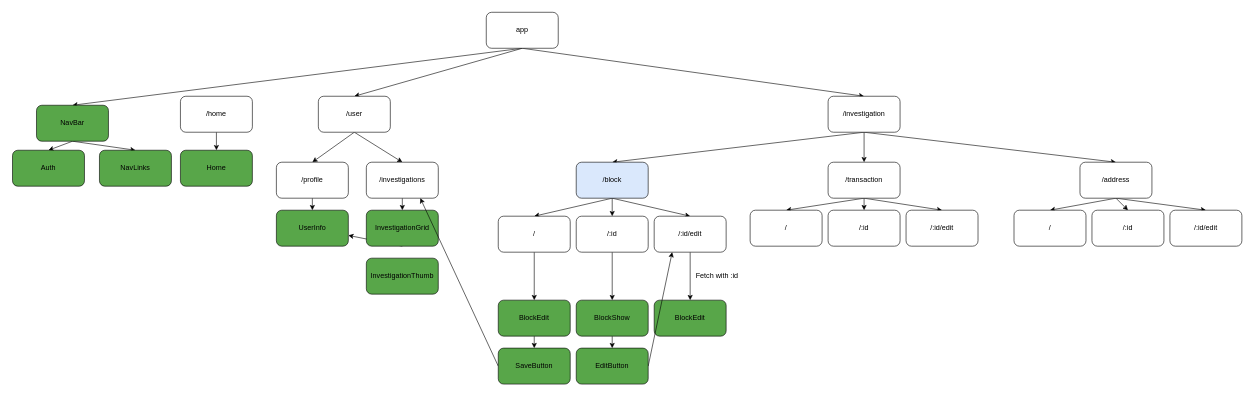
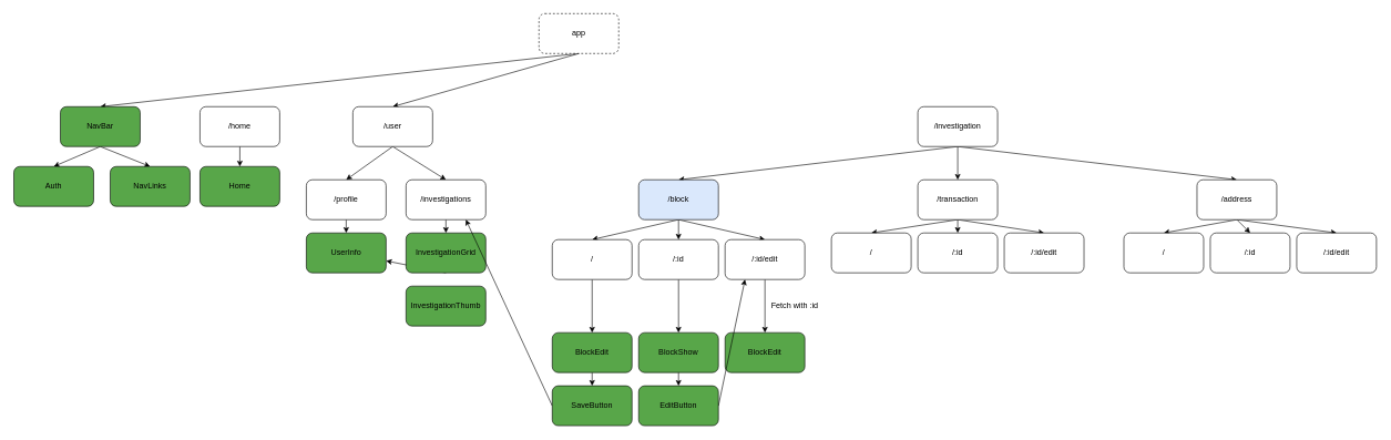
- <mxCell id="5" value="app" style="rounded=1;whiteSpace=wrap;html=1;" vertex="1" parent="1"><mxGeometry x="810" y="20" width="120" height="60" as="geometry" /></mxCell>
+ <mxCell id="5" value="app" style="rounded=1;whiteSpace=wrap;html=1;dashed=1;" vertex="1" parent="1"><mxGeometry x="810" y="20" width="120" height="60" as="geometry" /></mxCell>
- <mxCell id="3" style="edgeStyle=none;html=1;exitX=0.5;exitY=1;exitDx=0;exitDy=0;entryX=0.5;entryY=0;entryDx=0;entryDy=0;" edge="1" parent="1" source="5" target="14"><mxGeometry relative="1" as="geometry" /></mxCell>
- <mxCell id="54" value="NavBar" style="rounded=1;whiteSpace=wrap;html=1;fillColor=#58A649;" vertex="1" parent="1"><mxGeometry x="60" y="175" width="120" height="60" as="geometry" /></mxCell>
+ <mxCell id="54" value="NavBar" style="rounded=1;whiteSpace=wrap;html=1;fillColor=#58A649;" vertex="1" parent="1"><mxGeometry x="90" y="160" width="120" height="60" as="geometry" /></mxCell>
